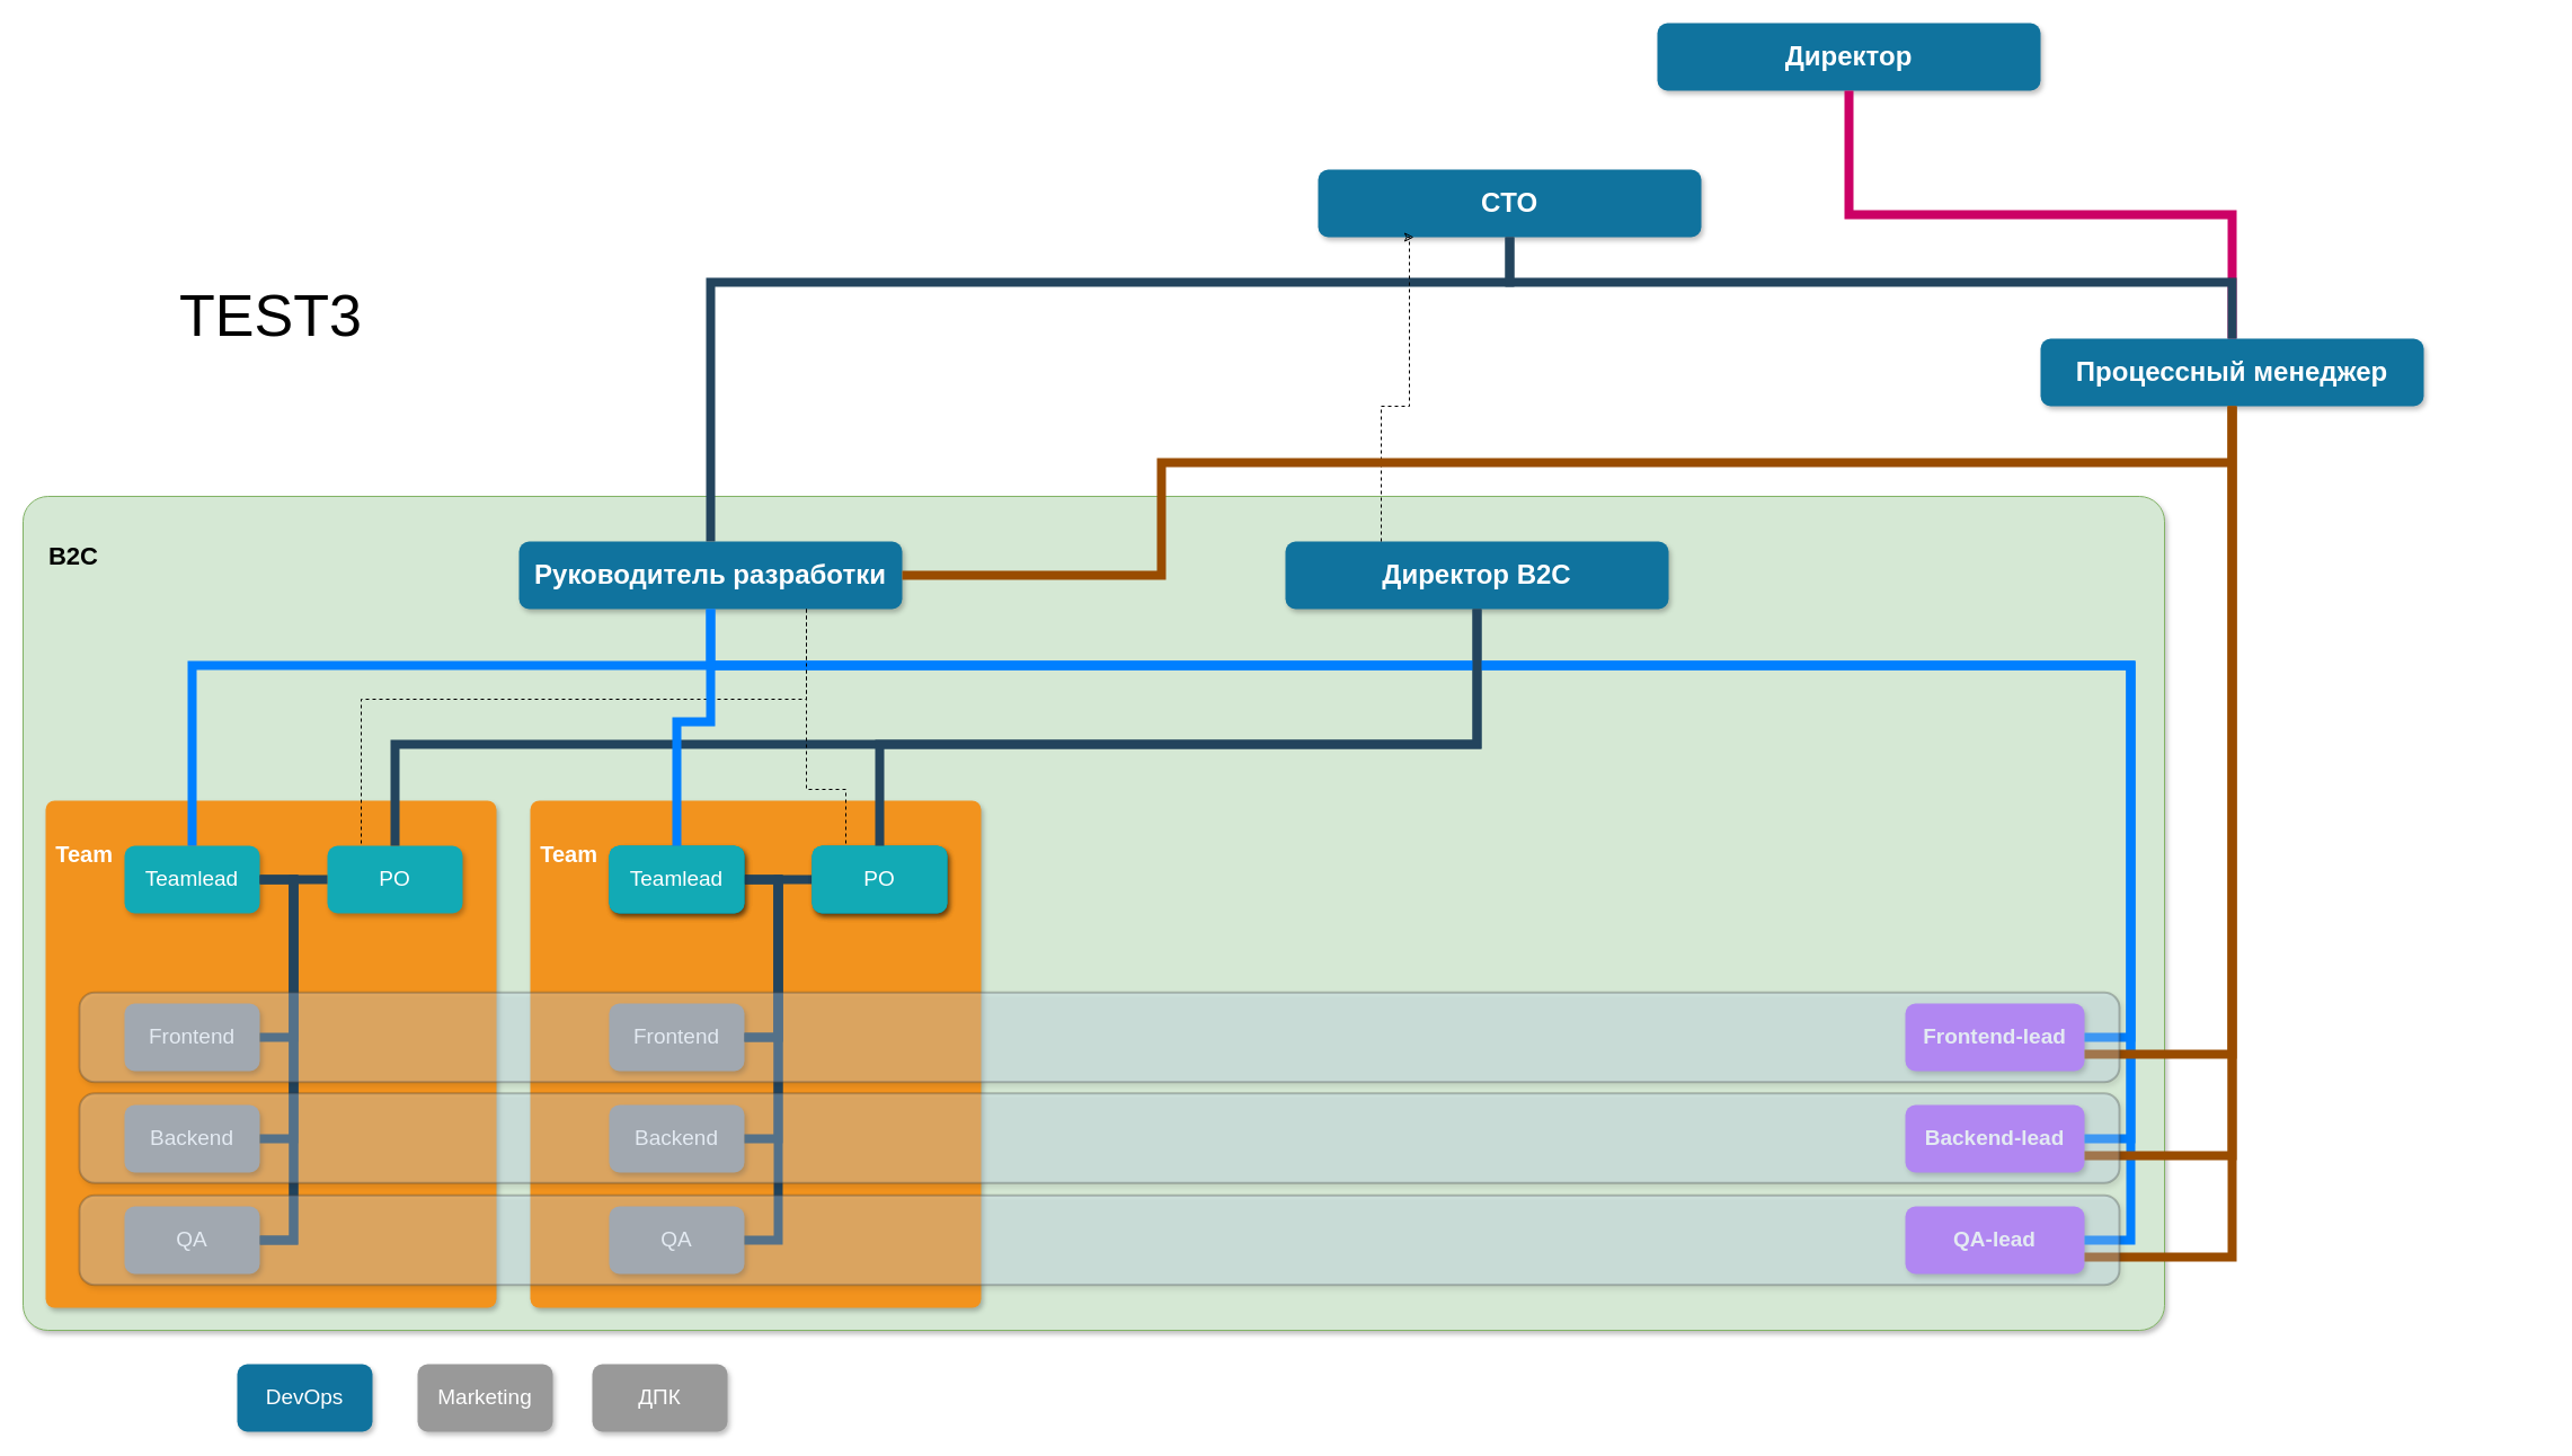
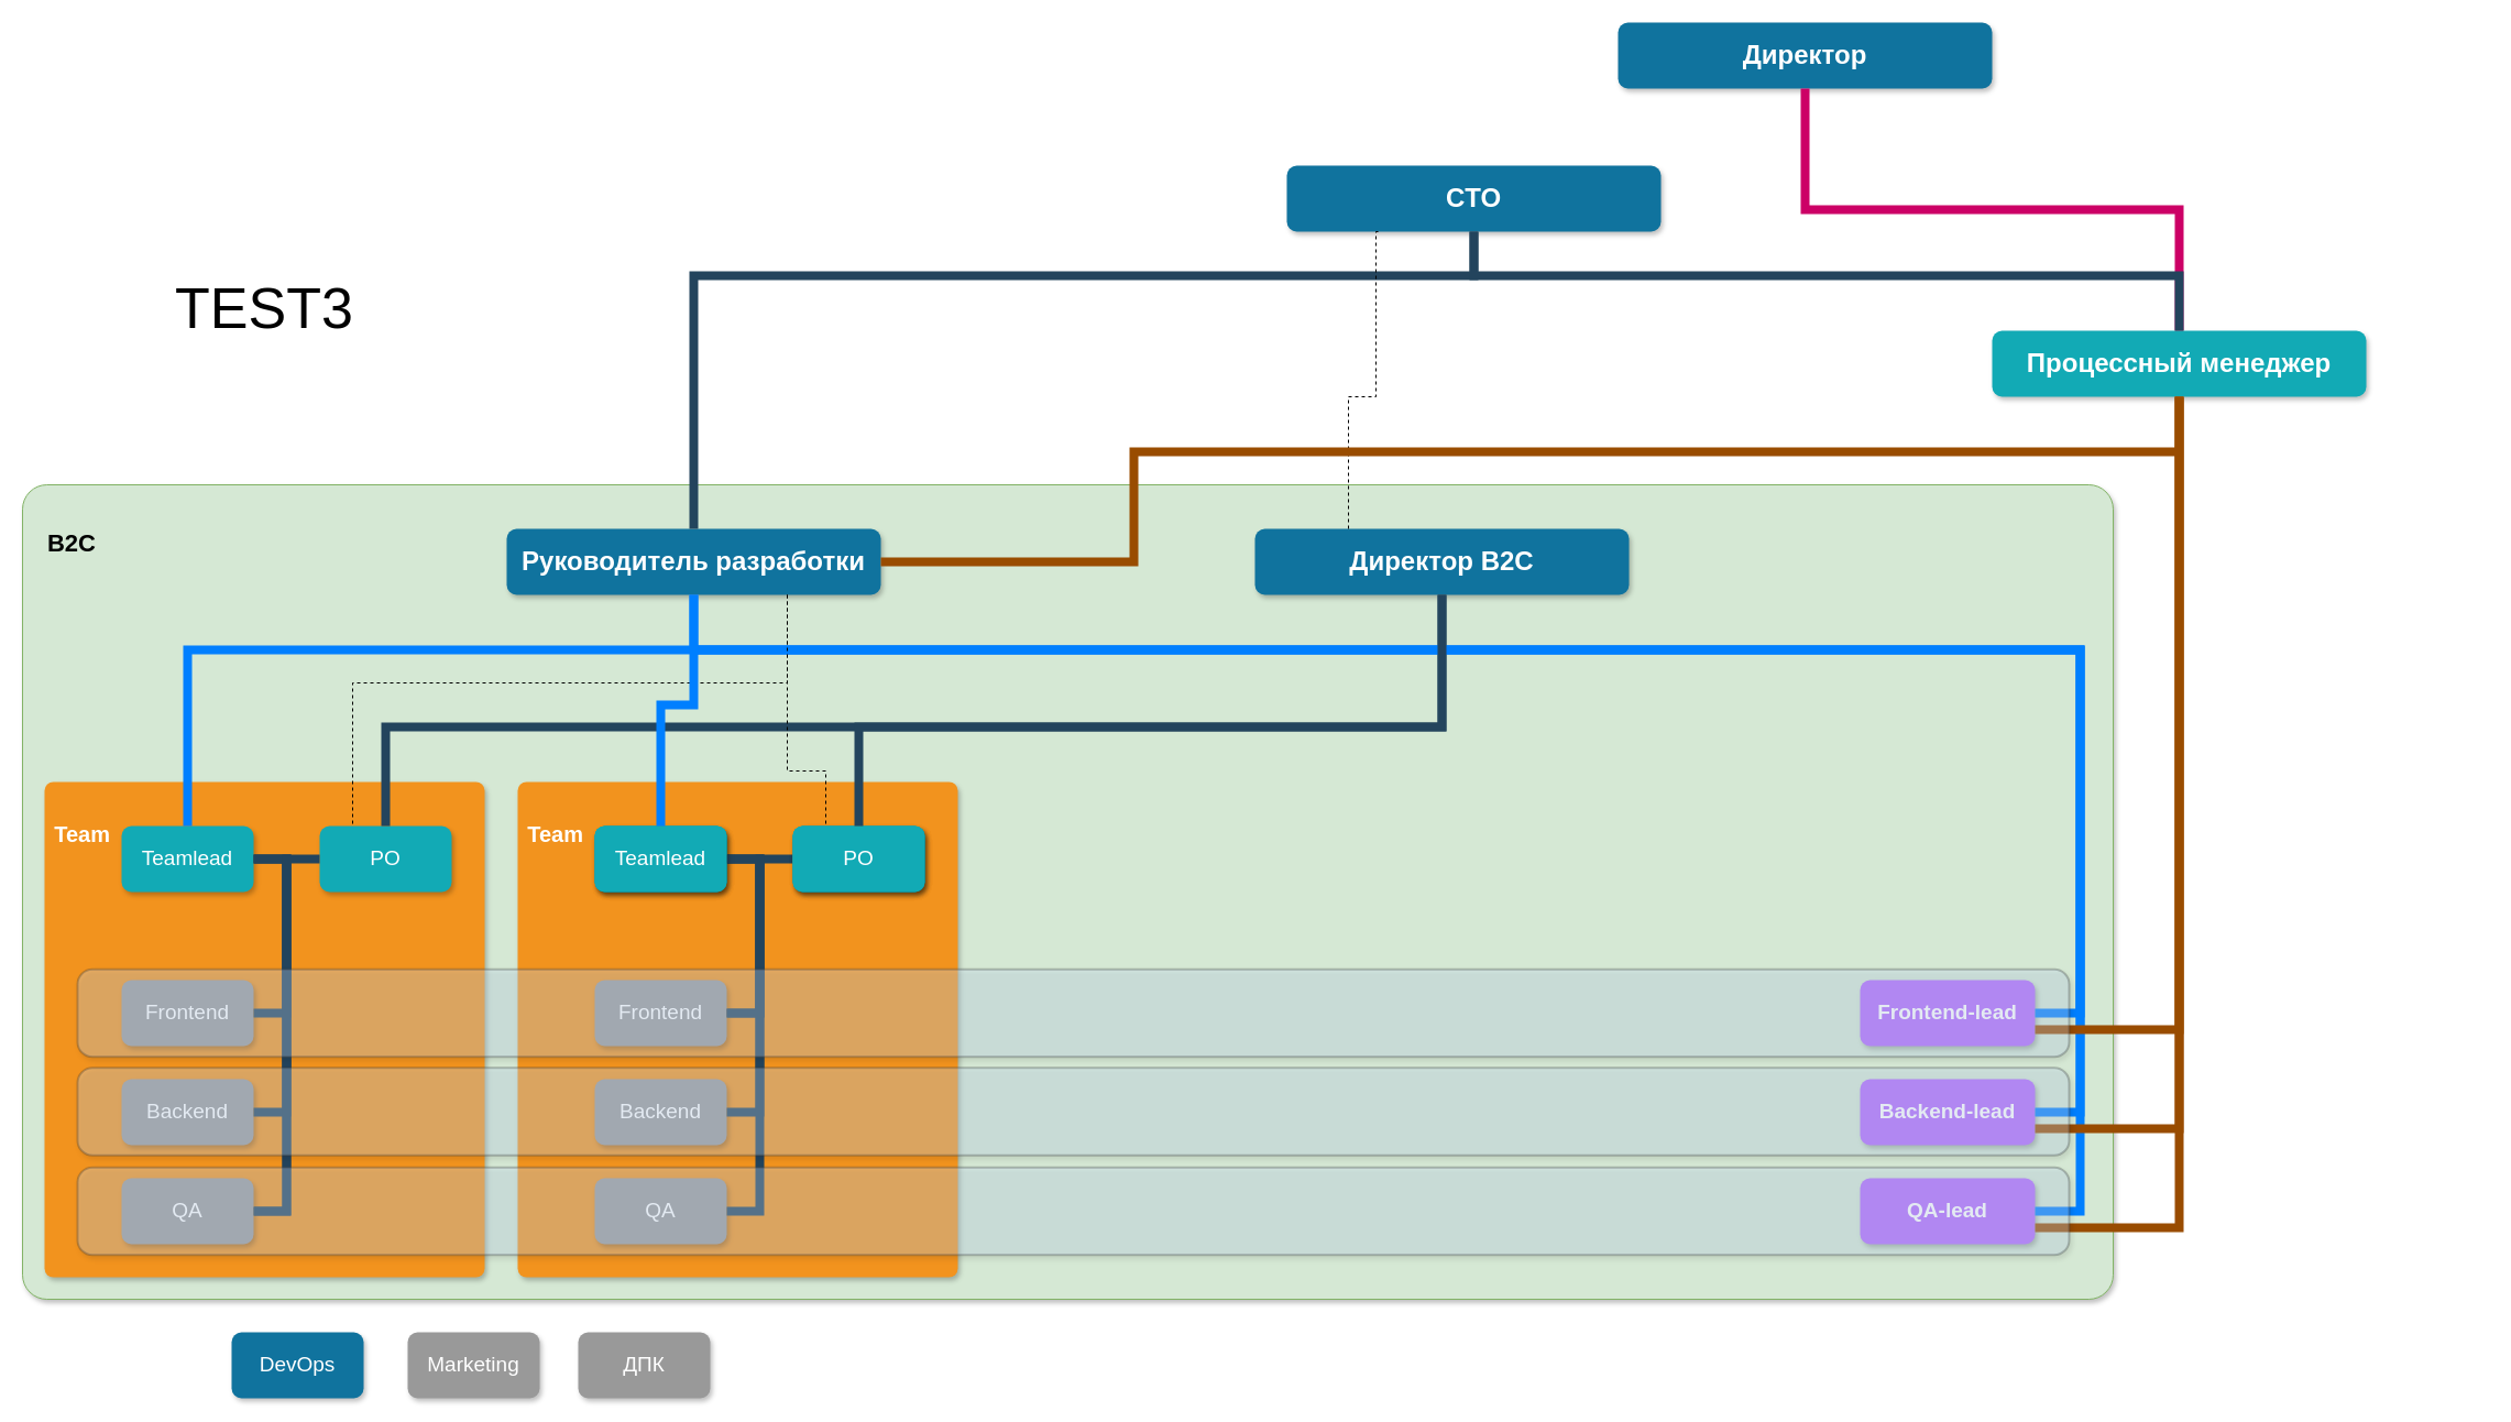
- <mxCell id="42" style="edgeStyle=orthogonalEdgeStyle;rounded=0;orthogonalLoop=1;jettySize=auto;html=1;dashed=1;endArrow=classic;endFill=0;fontSize=19;entryX=0.25;entryY=1;entryDx=0;entryDy=0;exitX=0.25;exitY=0;exitDx=0;exitDy=0;" parent="1" source="18" target="16" edge="1"><mxGeometry relative="1" as="geometry"><mxPoint x="1235" y="550" as="sourcePoint" /><mxPoint x="1424" y="350" as="targetPoint" /><Array as="points"><mxPoint x="1225" y="360" /><mxPoint x="1250" y="360" /><mxPoint x="1250" y="210" /></Array></mxGeometry></mxCell>
+ <mxCell id="42" style="edgeStyle=orthogonalEdgeStyle;rounded=0;orthogonalLoop=1;jettySize=auto;html=1;dashed=1;endArrow=none;endFill=0;fontSize=19;entryX=0.25;entryY=1;entryDx=0;entryDy=0;exitX=0.25;exitY=0;exitDx=0;exitDy=0;" parent="1" source="18" target="16" edge="1"><mxGeometry relative="1" as="geometry"><mxPoint x="1235" y="550" as="sourcePoint" /><mxPoint x="1424" y="350" as="targetPoint" /><Array as="points"><mxPoint x="1225" y="360" /><mxPoint x="1250" y="360" /><mxPoint x="1250" y="210" /></Array></mxGeometry></mxCell>
- <mxCell id="43" value="Процессный менеджер" style="whiteSpace=wrap;rounded=1;shadow=1;fillColor=#10739E;strokeColor=none;fontColor=#FFFFFF;fontStyle=1;fontSize=24" parent="1" vertex="1"><mxGeometry x="1810" y="300" width="340" height="60" as="geometry" /></mxCell>
+ <mxCell id="43" value="Процессный менеджер" style="whiteSpace=wrap;rounded=1;shadow=1;fillColor=#12aab5;strokeColor=none;fontColor=#FFFFFF;fontStyle=1;fontSize=24;" parent="1" vertex="1"><mxGeometry x="1810" y="300" width="340" height="60" as="geometry" /></mxCell>
